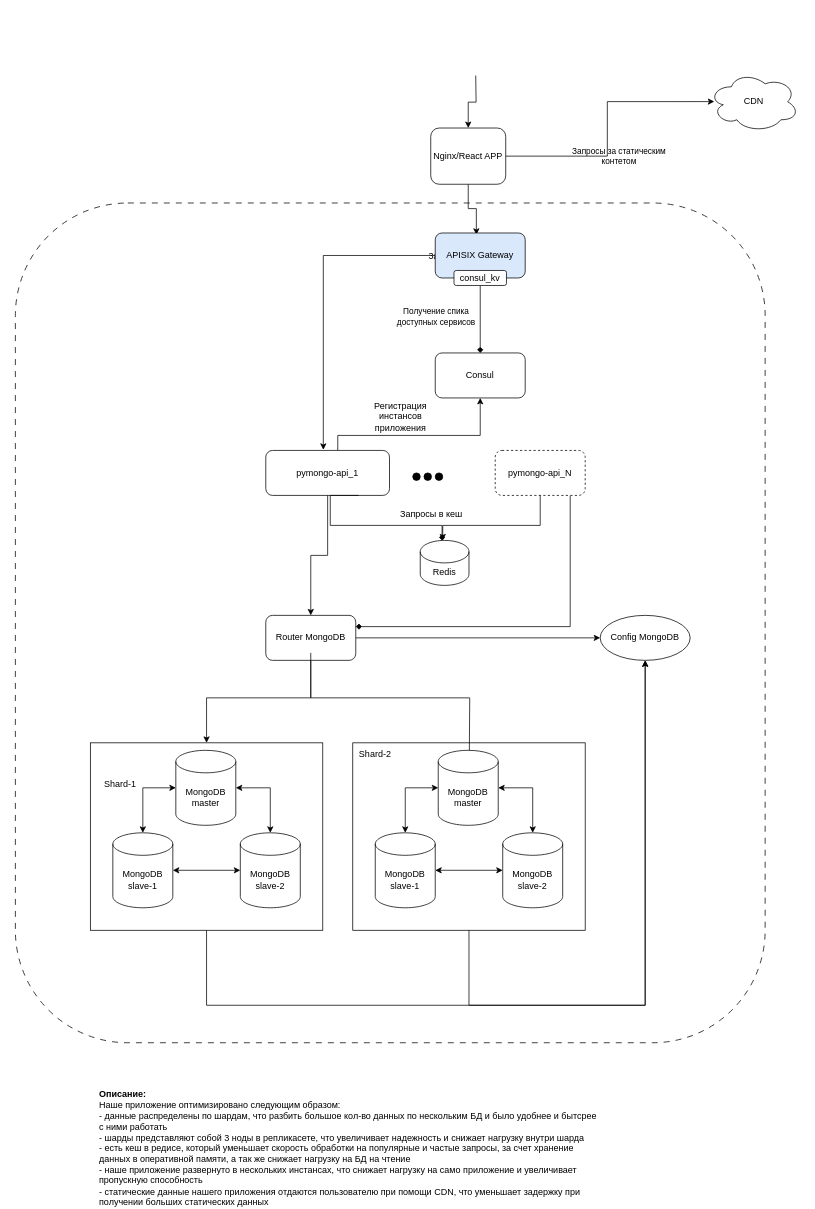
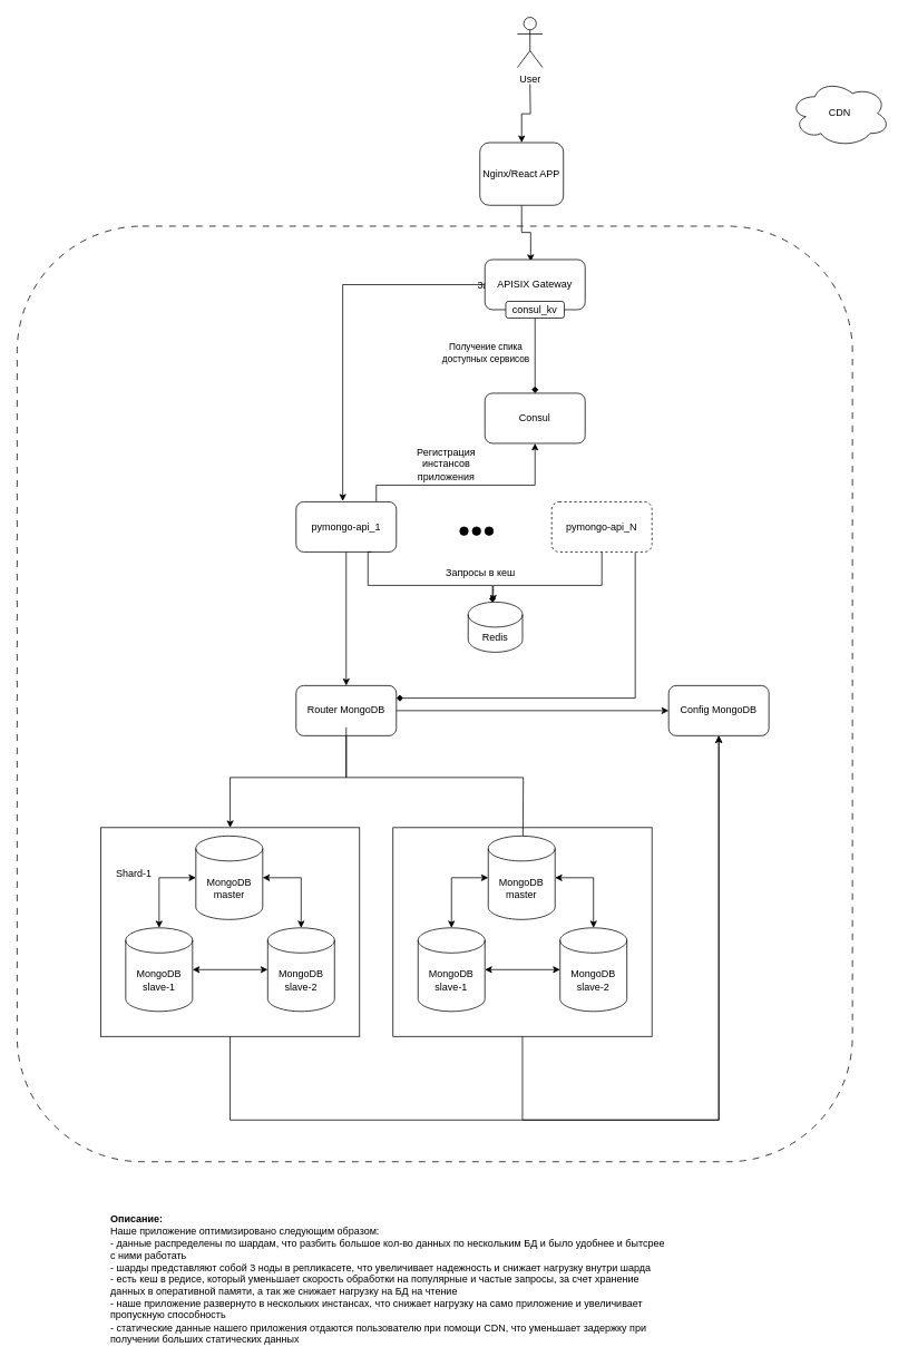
+ <mxCell id="4" value="User" style="shape=umlActor;verticalLabelPosition=bottom;verticalAlign=top;html=1;outlineConnect=0;" vertex="1" parent="1"><mxGeometry x="619" y="20" width="30" height="60" as="geometry" /></mxCell>
- <mxCell id="8" style="edgeStyle=orthogonalEdgeStyle;rounded=0;orthogonalLoop=1;jettySize=auto;html=1;entryX=0.06;entryY=0.497;entryDx=0;entryDy=0;entryPerimeter=0;" edge="1" parent="1" source="6" target="7"><mxGeometry relative="1" as="geometry"><mxPoint x="965" y="210" as="targetPoint" /></mxGeometry></mxCell>
- <mxCell id="9" value="Запросы за статическим&lt;div&gt;контетом&lt;/div&gt;" style="edgeLabel;html=1;align=center;verticalAlign=middle;resizable=0;points=[];labelBackgroundColor=none;" vertex="1" connectable="0" parent="8"><mxGeometry x="-0.261" y="-1" relative="1" as="geometry"><mxPoint x="20" y="-1" as="offset" /></mxGeometry></mxCell>
- <mxCell id="43" value="APISIX Gateway" style="rounded=1;whiteSpace=wrap;html=1;fillColor=#dae8fc;" vertex="1" parent="1"><mxGeometry x="580" y="310" width="120" height="60" as="geometry" /></mxCell>
+ <mxCell id="43" value="APISIX Gateway" style="rounded=1;whiteSpace=wrap;html=1;" vertex="1" parent="1"><mxGeometry x="580" y="310" width="120" height="60" as="geometry" /></mxCell>
- <mxCell id="12" value="pymongo-api_1" style="rounded=1;whiteSpace=wrap;html=1;" vertex="1" parent="1"><mxGeometry x="354" y="600" width="165" height="60" as="geometry" /></mxCell>
+ <mxCell id="12" value="pymongo-api_1" style="rounded=1;whiteSpace=wrap;html=1;" vertex="1" parent="1"><mxGeometry x="354" y="600" width="120" height="60" as="geometry" /></mxCell>
- <mxCell id="20" value="Config MongoDB" style="ellipse;whiteSpace=wrap;html=1;" vertex="1" parent="1"><mxGeometry x="800" y="820" width="120" height="60" as="geometry" /></mxCell>
+ <mxCell id="20" value="Config MongoDB" style="rounded=1;whiteSpace=wrap;html=1;" vertex="1" parent="1"><mxGeometry x="800" y="820" width="120" height="60" as="geometry" /></mxCell>
- <mxCell id="34" value="Shard-2" style="text;html=1;align=center;verticalAlign=middle;whiteSpace=wrap;rounded=0;" vertex="1" parent="31"><mxGeometry width="60" height="30" as="geometry" /></mxCell>
